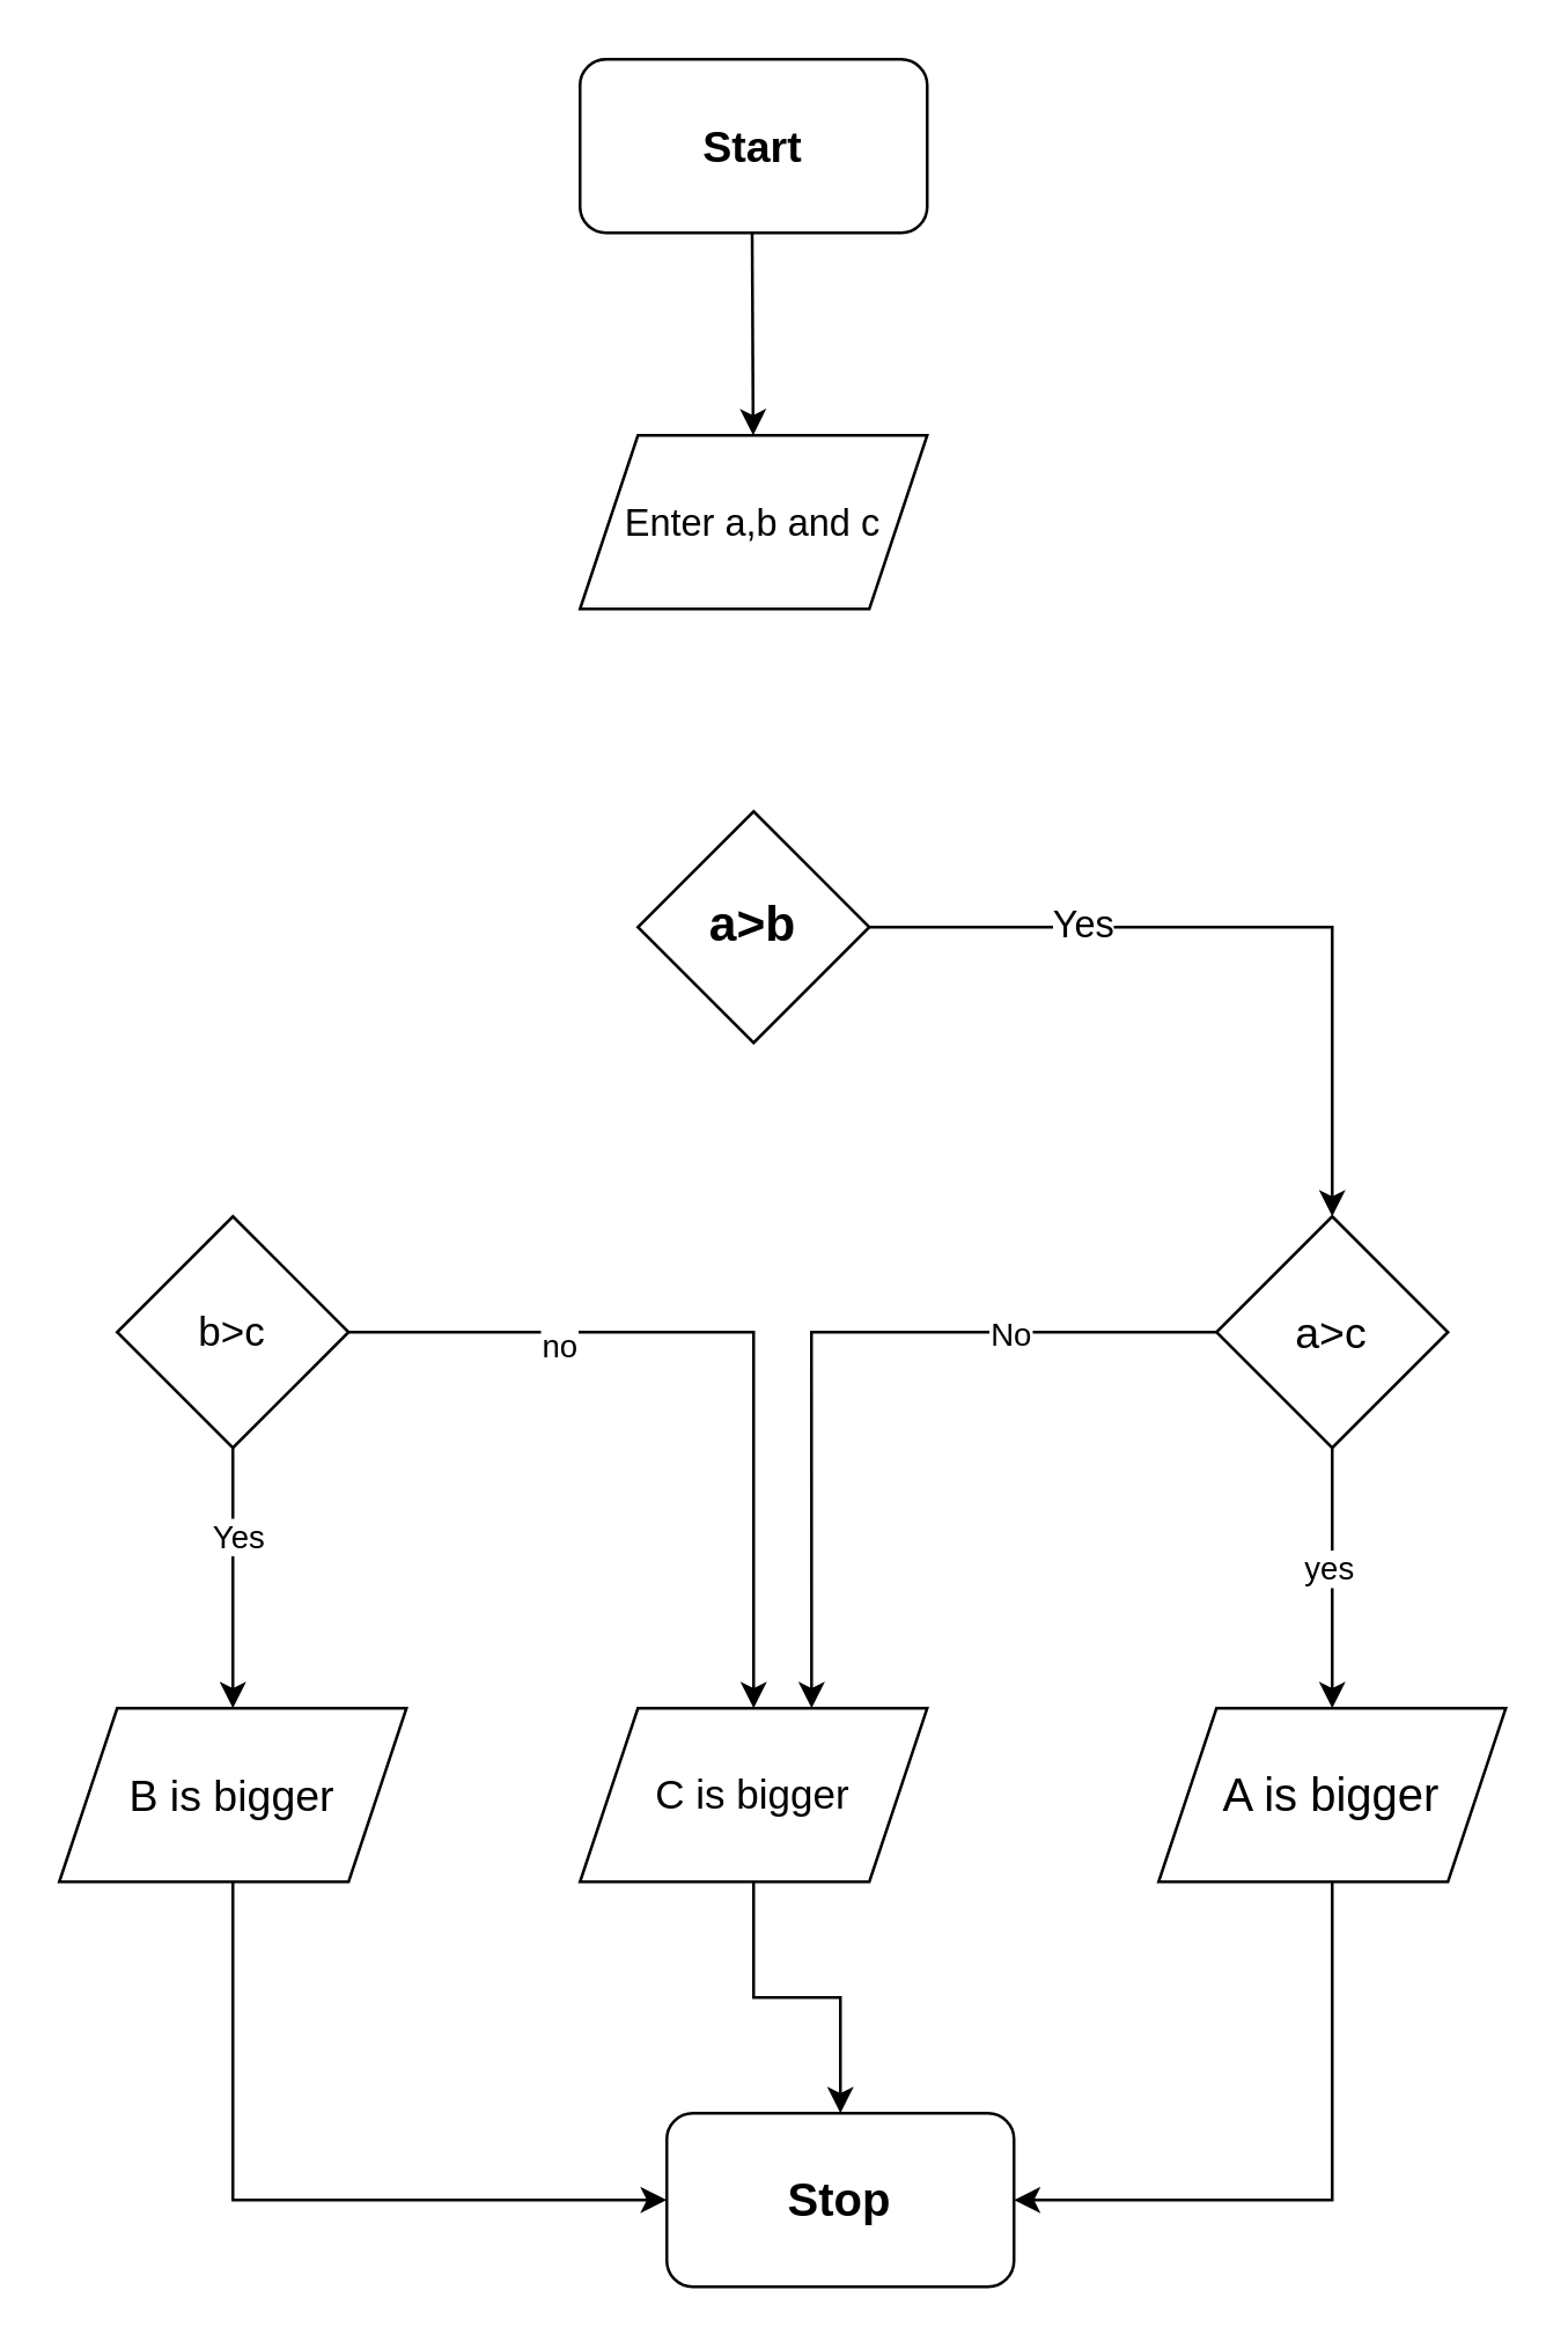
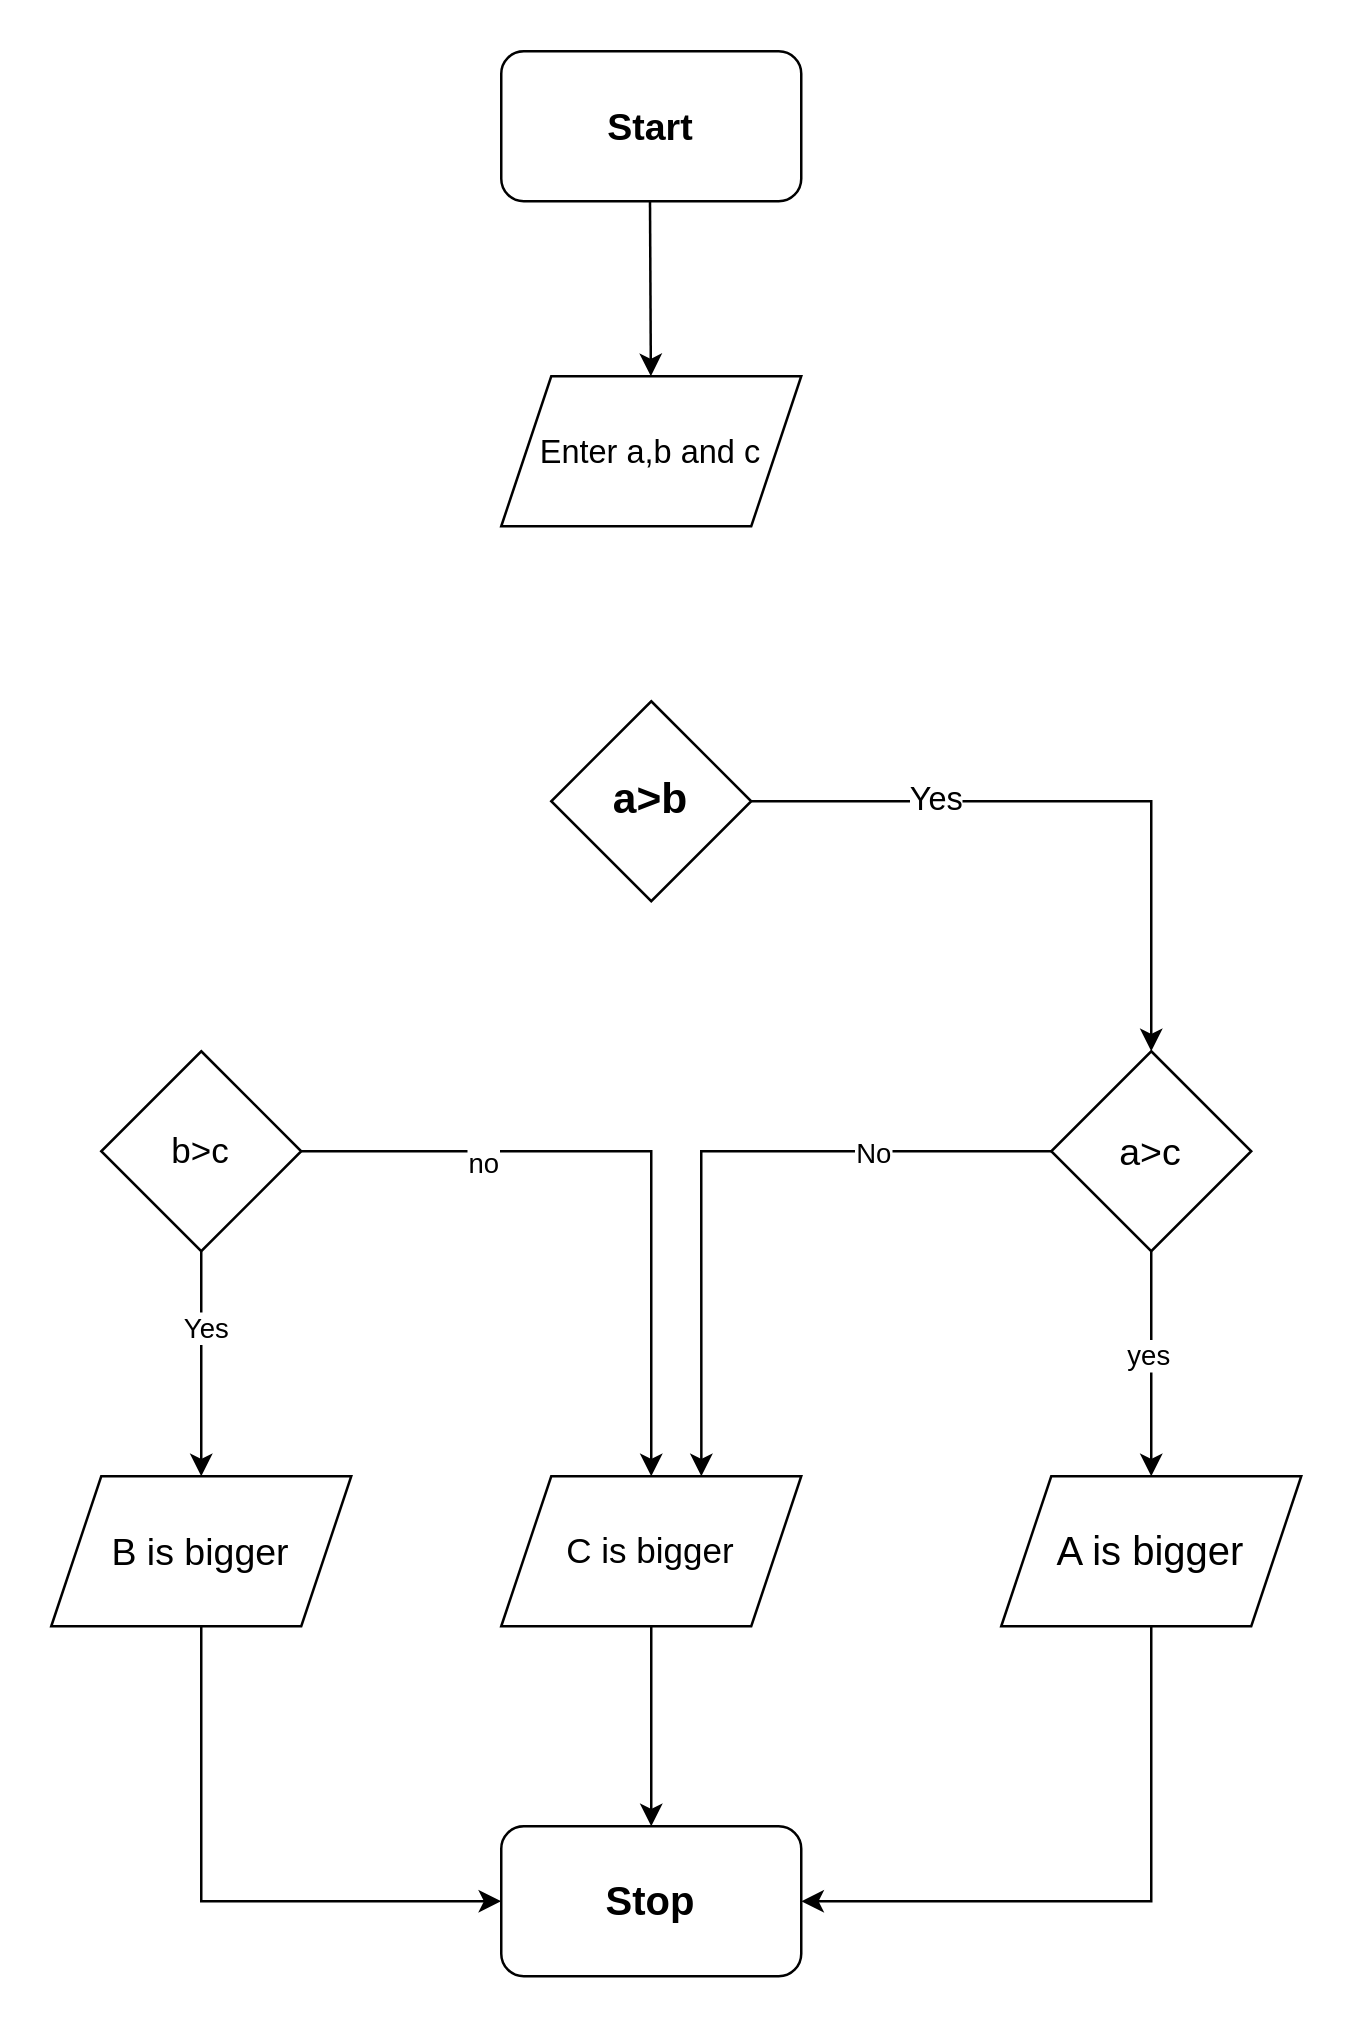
- <mxCell id="18" value="&lt;b&gt;&lt;font style=&quot;font-size: 16px;&quot;&gt;Stop&lt;/font&gt;&lt;/b&gt;" style="rounded=1;whiteSpace=wrap;html=1;" parent="1" vertex="1"><mxGeometry x="230" y="730" width="120" height="60" as="geometry" /></mxCell>
+ <mxCell id="18" value="&lt;b&gt;&lt;font style=&quot;font-size: 16px;&quot;&gt;Stop&lt;/font&gt;&lt;/b&gt;" style="rounded=1;whiteSpace=wrap;html=1;" parent="1" vertex="1"><mxGeometry x="200" y="730" width="120" height="60" as="geometry" /></mxCell>
